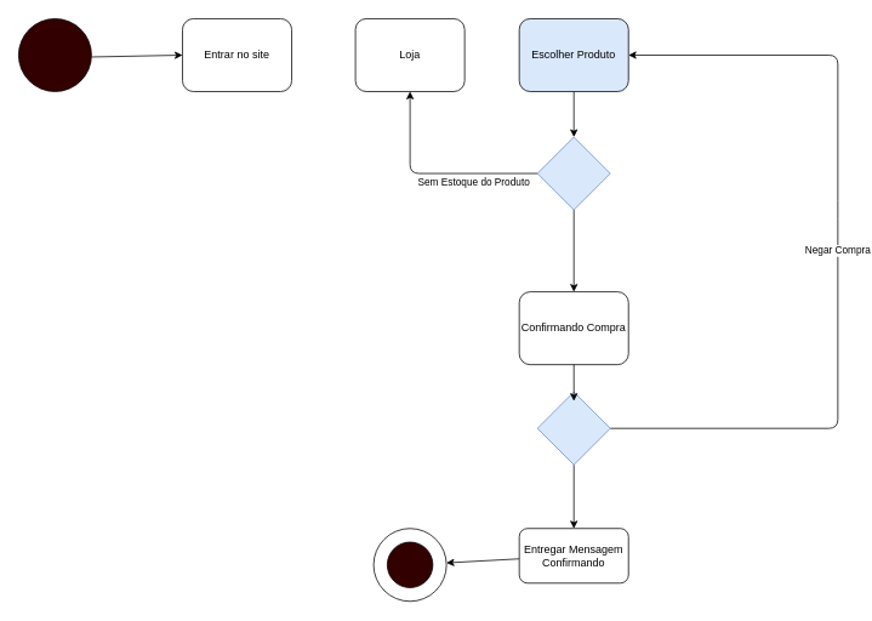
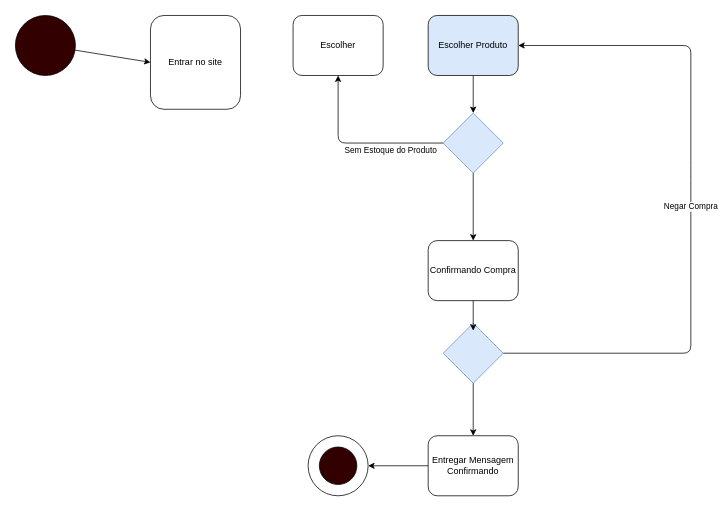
- <mxCell id="4" value="Entrar no site" style="rounded=1;whiteSpace=wrap;html=1;" vertex="1" parent="1"><mxGeometry x="200" y="20" width="120" height="80" as="geometry" /></mxCell>
+ <mxCell id="4" value="Entrar no site" style="rounded=1;whiteSpace=wrap;html=1;" vertex="1" parent="1"><mxGeometry x="200" y="20" width="120" height="125" as="geometry" /></mxCell>
- <mxCell id="10" value="Loja" style="rounded=1;whiteSpace=wrap;html=1;" vertex="1" parent="1"><mxGeometry x="390" y="20" width="120" height="80" as="geometry" /></mxCell>
+ <mxCell id="10" value="Escolher" style="rounded=1;whiteSpace=wrap;html=1;" vertex="1" parent="1"><mxGeometry x="390" y="20" width="120" height="80" as="geometry" /></mxCell>
- <mxCell id="9" value="Entregar Mensagem Confirmando" style="rounded=1;whiteSpace=wrap;html=1;" vertex="1" parent="1"><mxGeometry x="570" y="580" width="120" height="60" as="geometry" /></mxCell>
+ <mxCell id="9" value="Entregar Mensagem Confirmando" style="rounded=1;whiteSpace=wrap;html=1;" vertex="1" parent="1"><mxGeometry x="570" y="580" width="120" height="80" as="geometry" /></mxCell>
